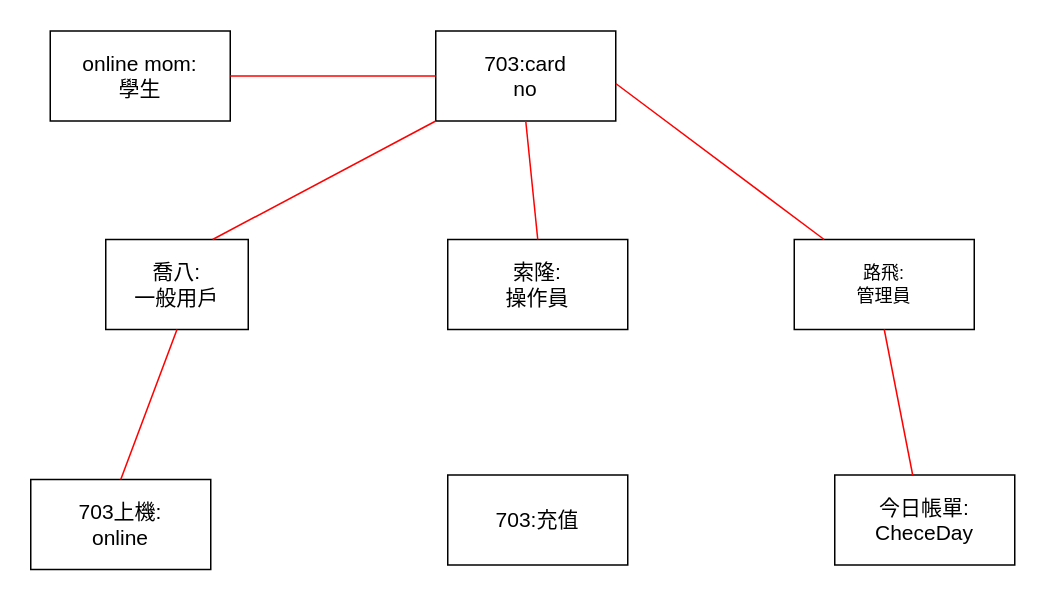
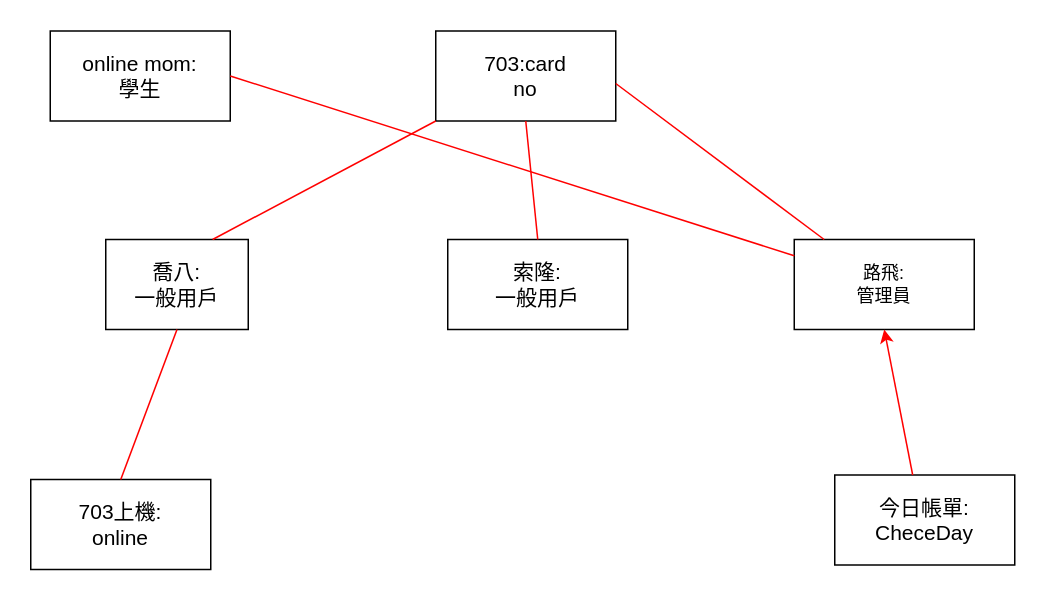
- <mxCell id="14" value="" style="endArrow=none;html=1;rounded=0;exitX=1;exitY=0.5;exitDx=0;exitDy=0;entryX=0;entryY=0.5;entryDx=0;entryDy=0;fillColor=#fff2cc;strokeColor=#ff0000;" edge="1" parent="1" source="3" target="2"><mxGeometry width="50" height="50" relative="1" as="geometry"><mxPoint x="153" y="64" as="sourcePoint" /><mxPoint x="203" y="14" as="targetPoint" /></mxGeometry></mxCell>
+ <mxCell id="14" value="" style="endArrow=none;html=1;rounded=0;exitX=1;exitY=0.5;exitDx=0;exitDy=0;fillColor=#fff2cc;strokeColor=#ff0000;" edge="1" parent="1" source="3" target="6"><mxGeometry width="50" height="50" relative="1" as="geometry"><mxPoint x="153" y="64" as="sourcePoint" /><mxPoint x="203" y="14" as="targetPoint" /></mxGeometry></mxCell>
- <mxCell id="5" value="&lt;font style=&quot;font-size: 14px;&quot;&gt;索隆:&lt;br&gt;操作員&lt;/font&gt;" style="rounded=0;whiteSpace=wrap;html=1;" vertex="1" parent="1"><mxGeometry x="298" y="159" width="120" height="60" as="geometry" /></mxCell>
+ <mxCell id="5" value="&lt;font style=&quot;font-size: 14px;&quot;&gt;索隆:&lt;br&gt;一般用戶&lt;/font&gt;" style="rounded=0;whiteSpace=wrap;html=1;" vertex="1" parent="1"><mxGeometry x="298" y="159" width="120" height="60" as="geometry" /></mxCell>
- <mxCell id="12" value="" style="endArrow=none;html=1;rounded=0;exitX=0.433;exitY=0;exitDx=0;exitDy=0;exitPerimeter=0;entryX=0.5;entryY=1;entryDx=0;entryDy=0;fillColor=#fff2cc;strokeColor=#ff0000;" edge="1" parent="1" source="9" target="6"><mxGeometry width="50" height="50" relative="1" as="geometry"><mxPoint x="507" y="233" as="sourcePoint" /><mxPoint x="557" y="183" as="targetPoint" /></mxGeometry></mxCell>
+ <mxCell id="12" value="" style="endArrow=classic;html=1;rounded=0;exitX=0.433;exitY=0;exitDx=0;exitDy=0;exitPerimeter=0;entryX=0.5;entryY=1;entryDx=0;entryDy=0;fillColor=#fff2cc;strokeColor=#ff0000;" edge="1" parent="1" source="9" target="6"><mxGeometry width="50" height="50" relative="1" as="geometry"><mxPoint x="507" y="233" as="sourcePoint" /><mxPoint x="557" y="183" as="targetPoint" /></mxGeometry></mxCell>
- <mxCell id="8" value="&lt;font style=&quot;font-size: 14px;&quot;&gt;703:充值&lt;/font&gt;" style="rounded=0;whiteSpace=wrap;html=1;" vertex="1" parent="1"><mxGeometry x="298" y="316" width="120" height="60" as="geometry" /></mxCell>
